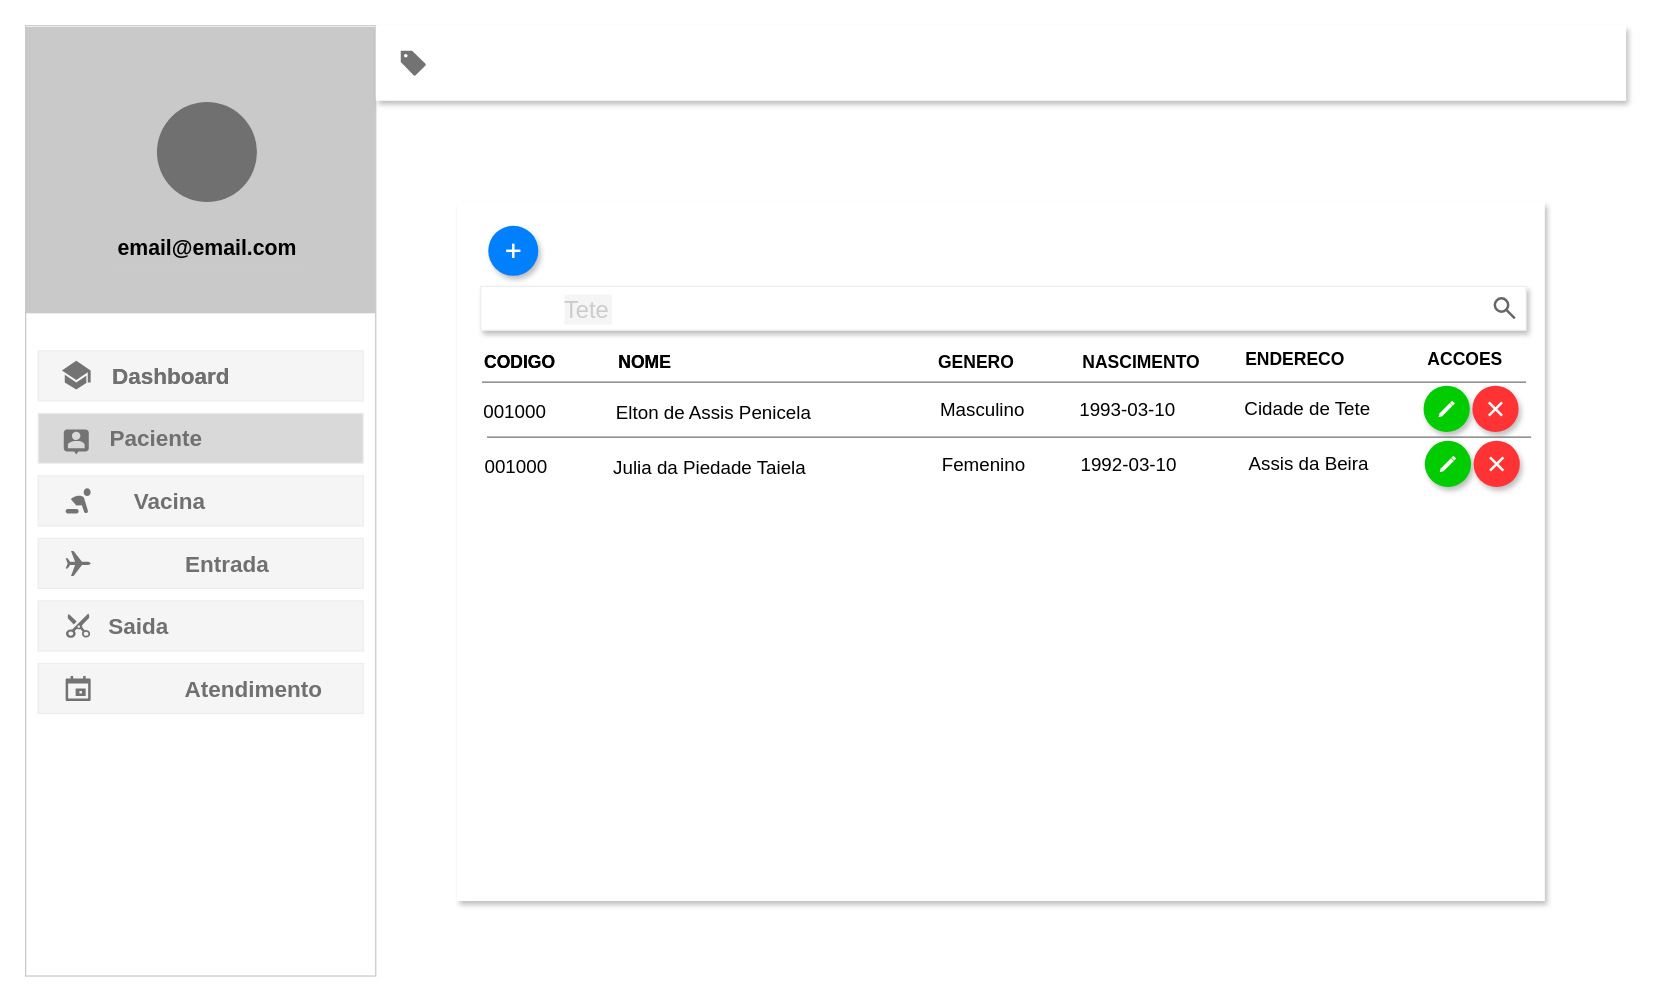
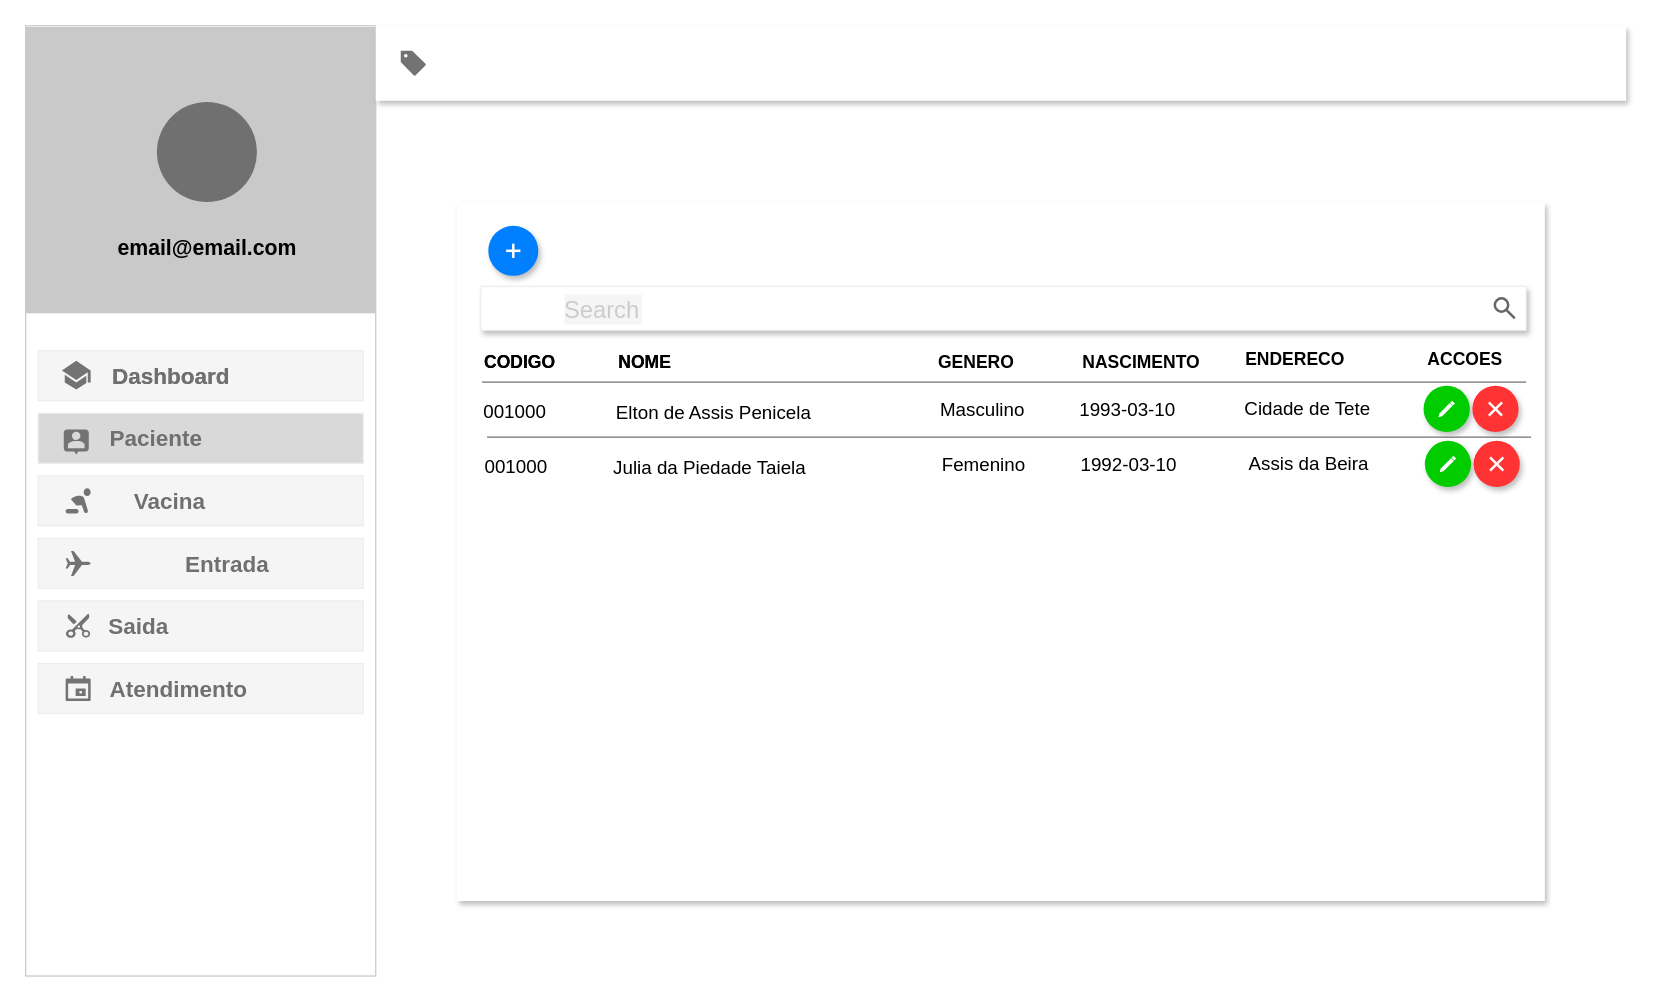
- <mxCell id="53" value="Tete" style="dashed=0;shape=rect;shadow=1;strokeColor=#eeeeee;strokeWidth=1;fillColor=#ffffff;fontSize=19;fontColor=#CCCCCC;align=left;spacingLeft=65;rounded=0;glass=0;labelBackgroundColor=#F5F5F5;sketch=0;" parent="1" vertex="1"><mxGeometry x="384" y="228.5" width="836" height="35" as="geometry" /></mxCell>
+ <mxCell id="53" value="Search" style="dashed=0;shape=rect;shadow=1;strokeColor=#eeeeee;strokeWidth=1;fillColor=#ffffff;fontSize=19;fontColor=#CCCCCC;align=left;spacingLeft=65;rounded=0;glass=0;labelBackgroundColor=#F5F5F5;sketch=0;" parent="1" vertex="1"><mxGeometry x="384" y="228.5" width="836" height="35" as="geometry" /></mxCell>
- <mxCell id="60" value="&lt;span style=&quot;font-size: 18px&quot;&gt;Atendimento&lt;/span&gt;" style="text;html=1;resizable=0;autosize=1;align=center;verticalAlign=bottom;points=[];fillColor=none;strokeColor=none;rounded=0;shadow=0;glass=0;sketch=0;fontSize=18;fontStyle=1;fontColor=#707070;" parent="1" vertex="1"><mxGeometry x="137" y="535" width="130" height="30" as="geometry" /></mxCell>
+ <mxCell id="60" value="&lt;span style=&quot;font-size: 18px&quot;&gt;Atendimento&lt;/span&gt;" style="text;html=1;resizable=0;autosize=1;align=center;verticalAlign=bottom;points=[];fillColor=none;strokeColor=none;rounded=0;shadow=0;glass=0;sketch=0;fontSize=18;fontStyle=1;fontColor=#707070;" parent="1" vertex="1"><mxGeometry x="77" y="535" width="130" height="30" as="geometry" /></mxCell>
